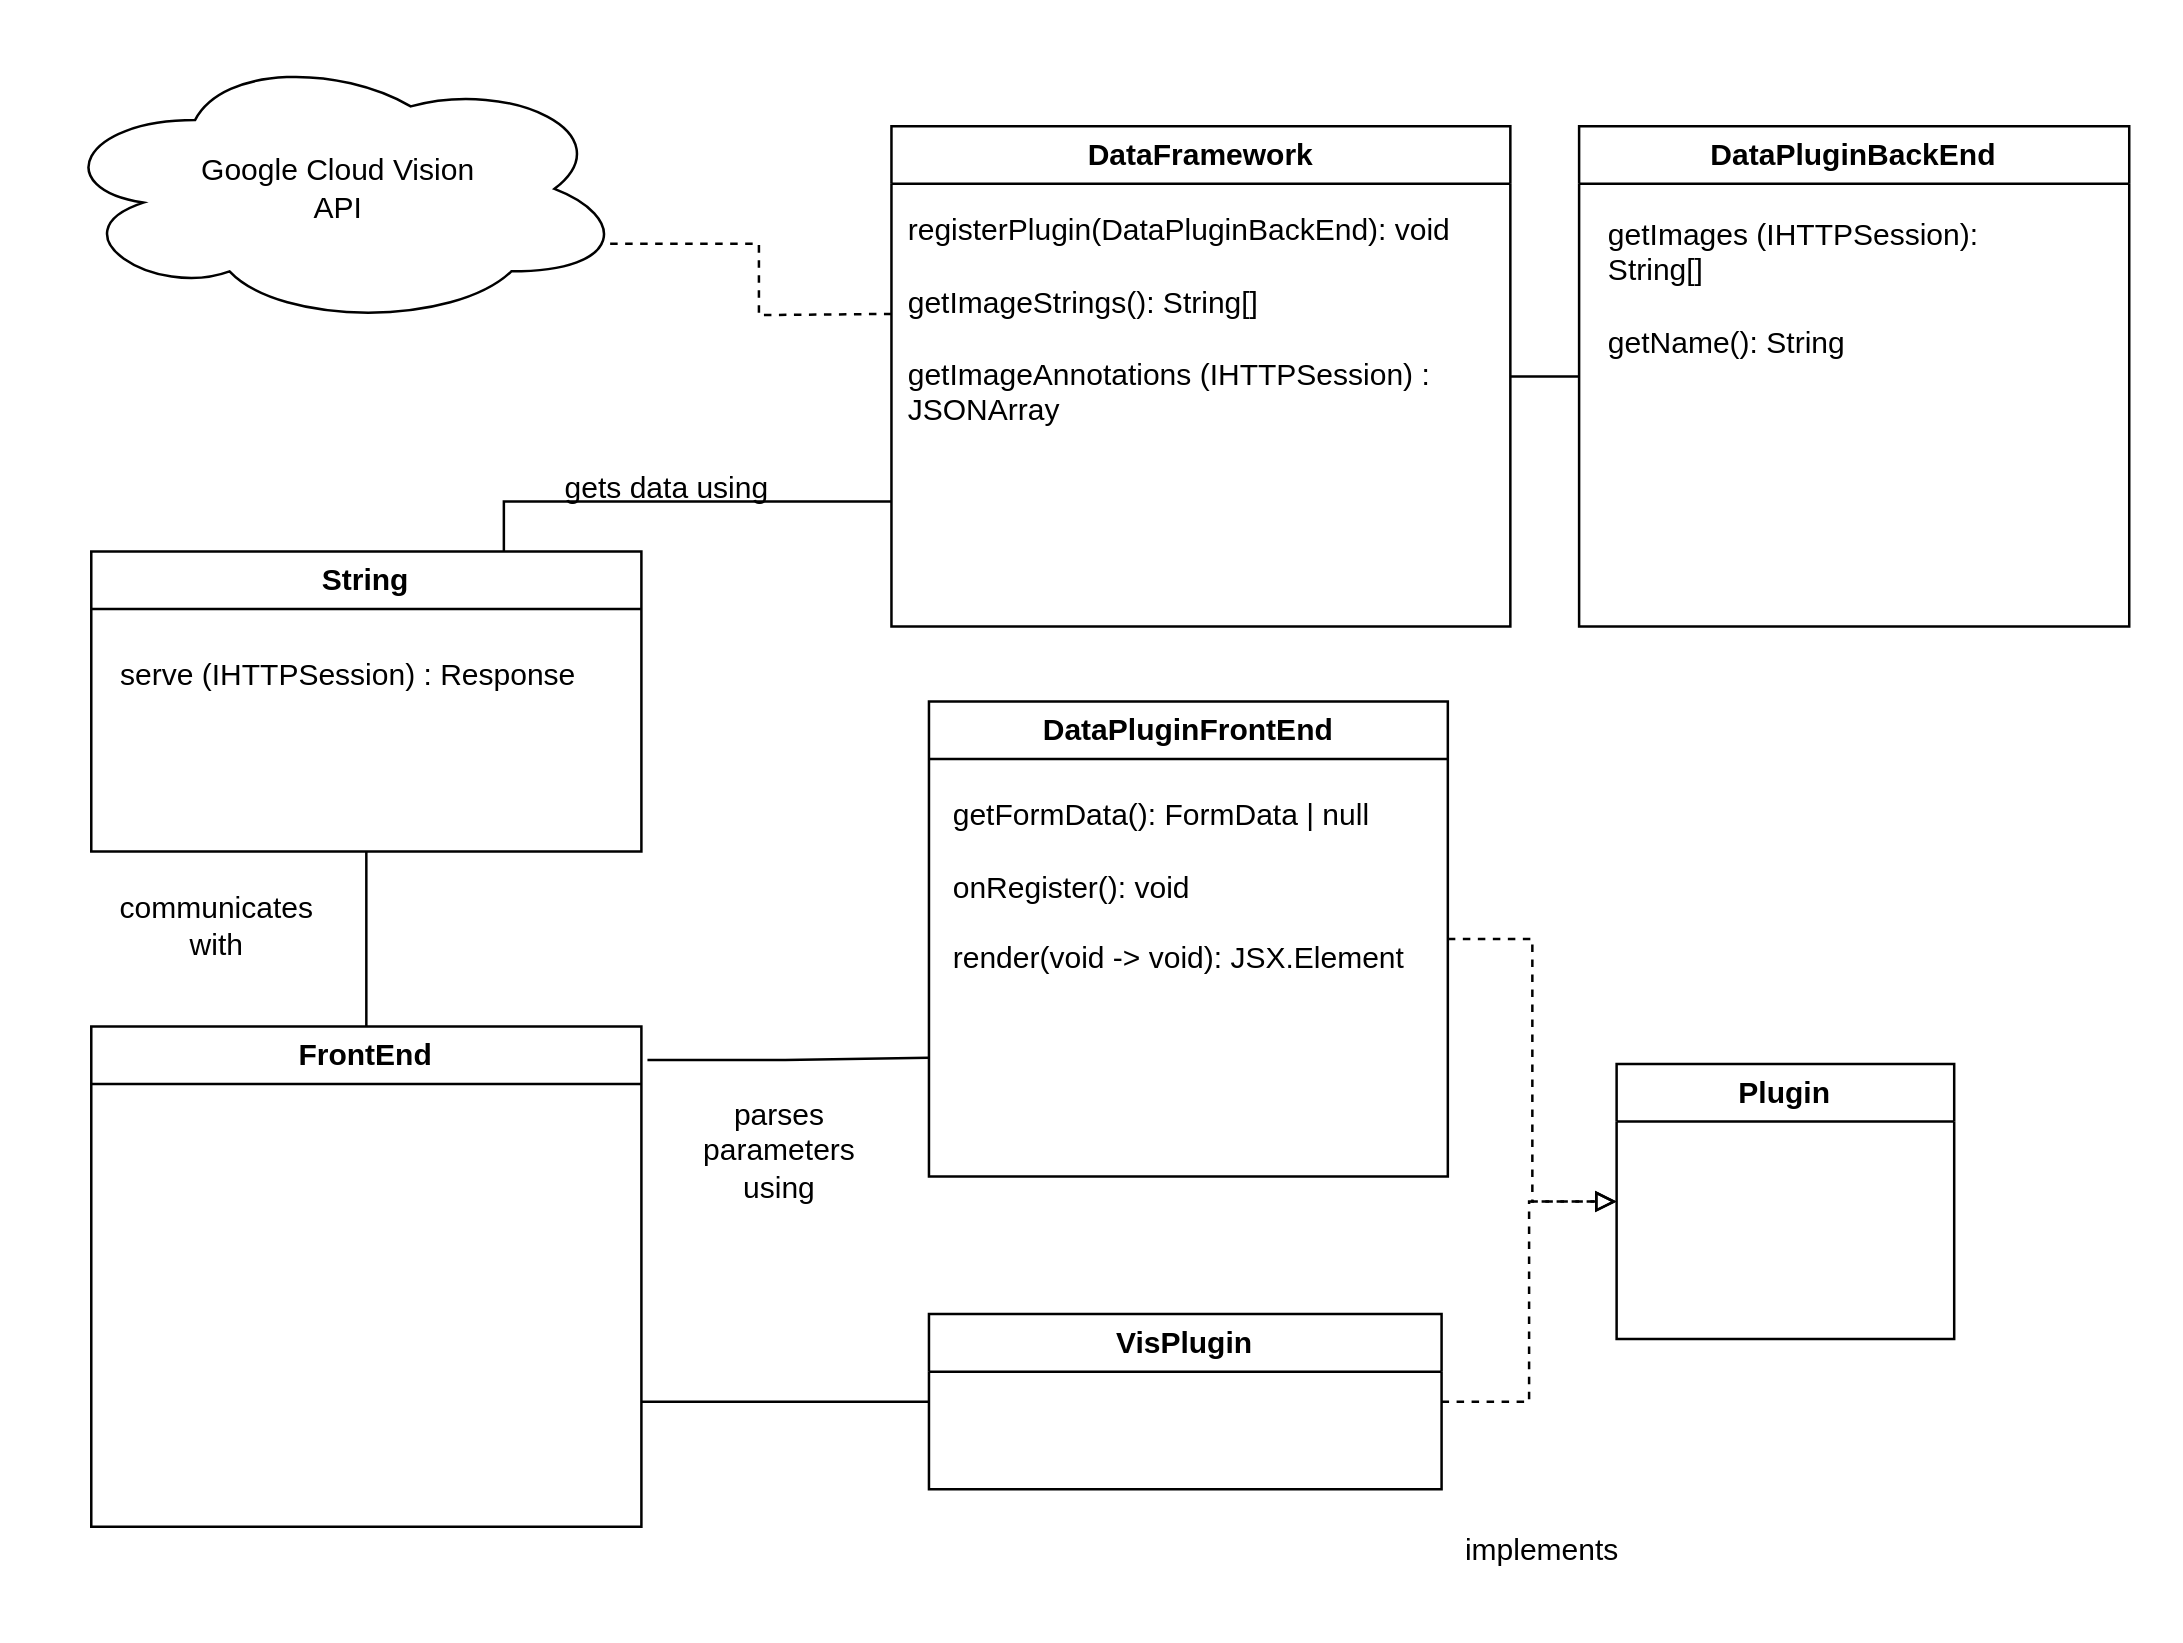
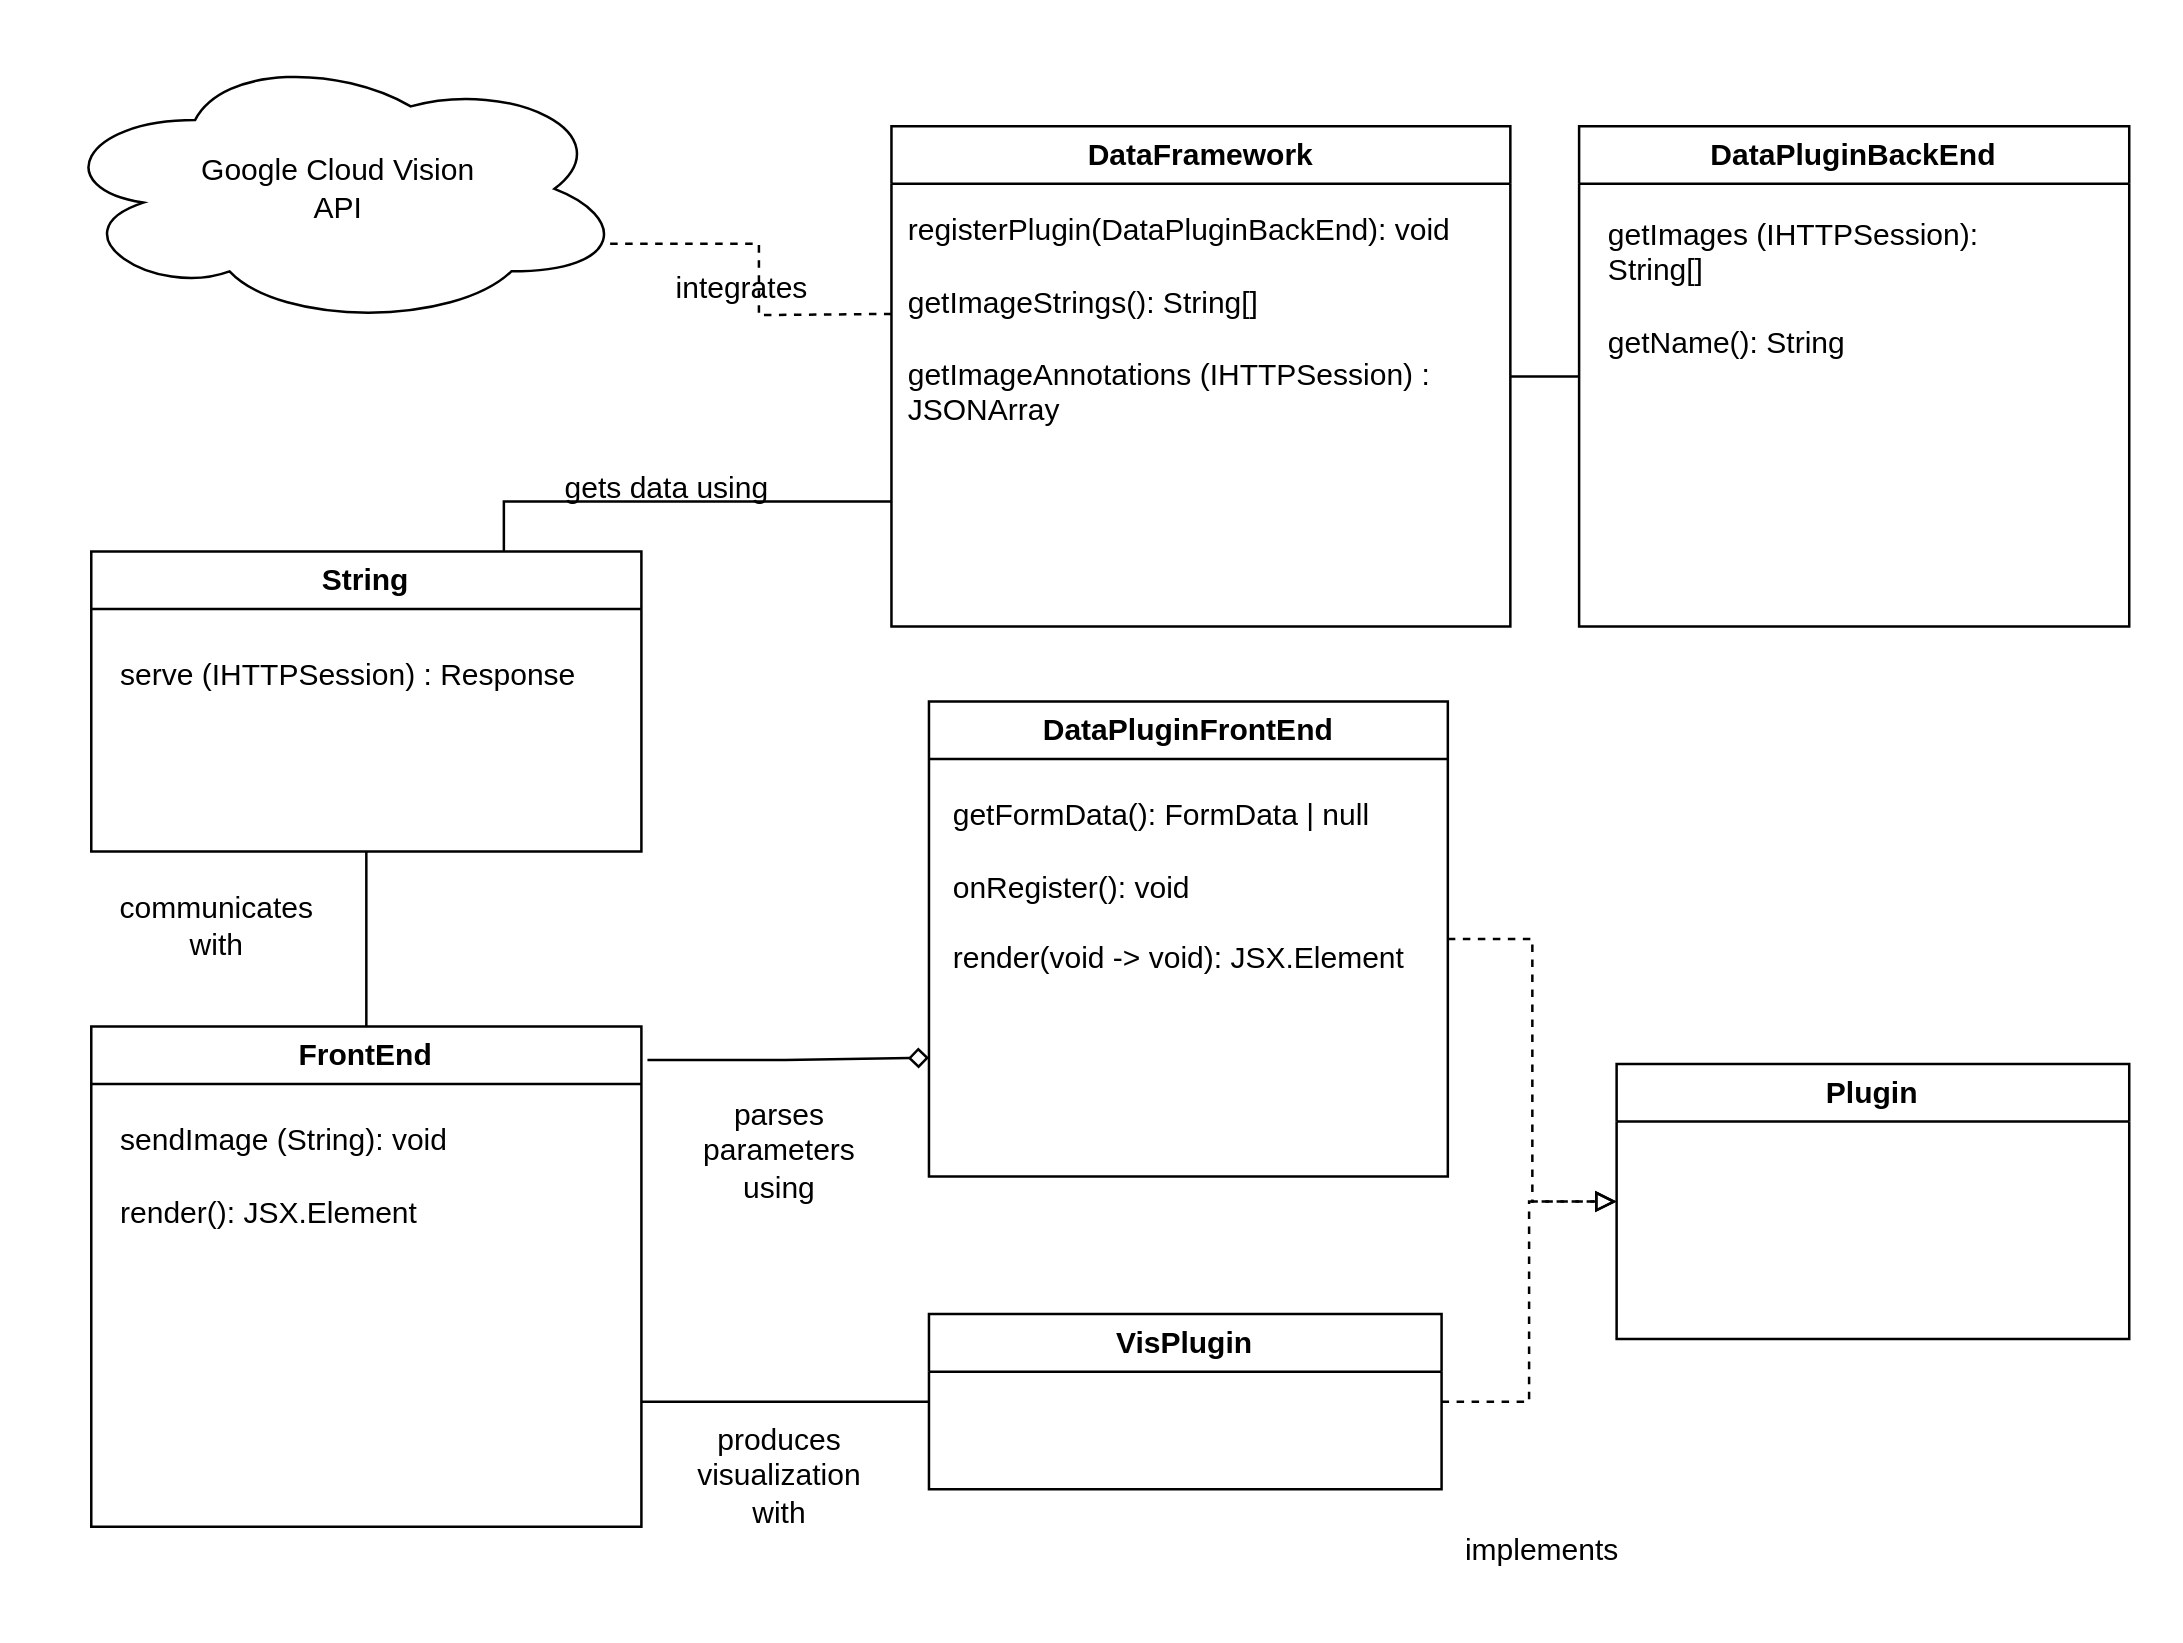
+ <mxCell id="18" value="integrates" style="text;html=1;align=center;verticalAlign=middle;resizable=0;points=[];autosize=1;strokeColor=none;fillColor=none;" parent="1" vertex="1"><mxGeometry x="256" y="100" width="80" height="30" as="geometry" /></mxCell>
- <mxCell id="12" style="edgeStyle=orthogonalEdgeStyle;rounded=0;orthogonalLoop=1;jettySize=auto;html=1;entryX=0;entryY=0.75;entryDx=0;entryDy=0;exitX=1.011;exitY=0.067;exitDx=0;exitDy=0;exitPerimeter=0;endArrow=none;endFill=0;" parent="1" source="13" target="24" edge="1"><mxGeometry relative="1" as="geometry" /></mxCell>
+ <mxCell id="12" style="edgeStyle=orthogonalEdgeStyle;rounded=0;orthogonalLoop=1;jettySize=auto;html=1;entryX=0;entryY=0.75;entryDx=0;entryDy=0;exitX=1.011;exitY=0.067;exitDx=0;exitDy=0;exitPerimeter=0;endArrow=diamond;endFill=0;" parent="1" source="13" target="24" edge="1"><mxGeometry relative="1" as="geometry" /></mxCell>
+ <mxCell id="14" value="sendImage (String): void&lt;br&gt;&lt;br&gt;render(): JSX.Element" style="text;html=1;align=left;verticalAlign=middle;resizable=0;points=[];autosize=1;strokeColor=none;fillColor=none;" parent="13" vertex="1"><mxGeometry x="10" y="30" width="150" height="60" as="geometry" /></mxCell>
- <mxCell id="26" value="Plugin" style="swimlane;whiteSpace=wrap;html=1;" parent="1" vertex="1"><mxGeometry x="646" y="425" width="135" height="110" as="geometry"><mxRectangle x="500" y="90" width="100" height="30" as="alternateBounds" /></mxGeometry></mxCell>
+ <mxCell id="26" value="Plugin" style="swimlane;whiteSpace=wrap;html=1;" parent="1" vertex="1"><mxGeometry x="646" y="425" width="205" height="110" as="geometry"><mxRectangle x="500" y="90" width="100" height="30" as="alternateBounds" /></mxGeometry></mxCell>
+ <mxCell id="16" value="produces&lt;br&gt;visualization&lt;br&gt;with" style="text;html=1;align=center;verticalAlign=middle;resizable=0;points=[];autosize=1;strokeColor=none;fillColor=none;" parent="1" vertex="1"><mxGeometry x="266" y="560" width="90" height="60" as="geometry" /></mxCell>
